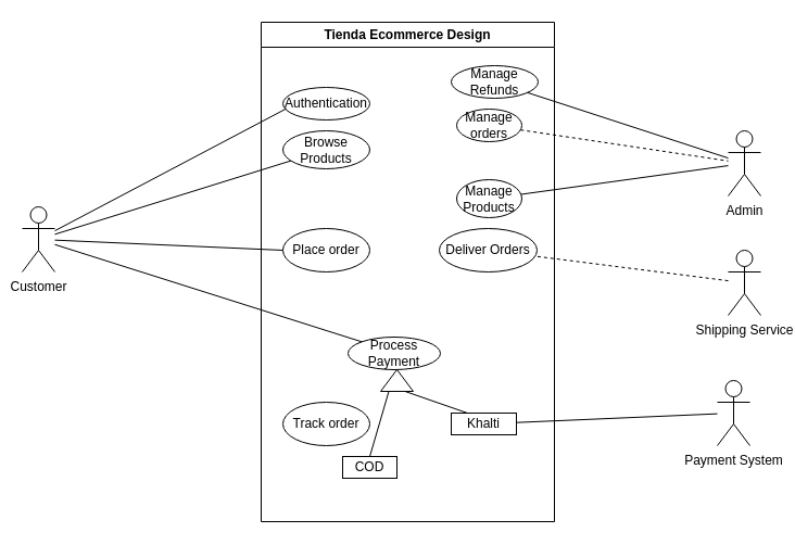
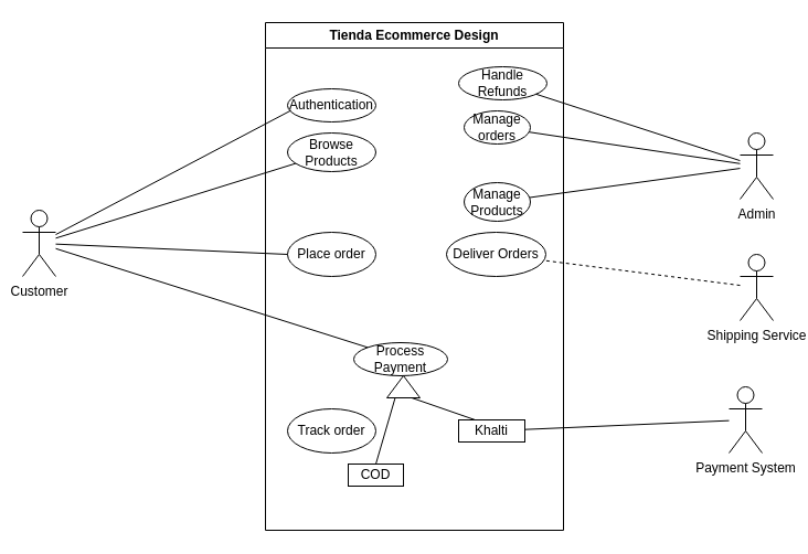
- <mxCell id="11" value="Manage Refunds" style="ellipse;whiteSpace=wrap;html=1;" vertex="1" parent="2"><mxGeometry x="175" y="40" width="80" height="30" as="geometry" /></mxCell>
+ <mxCell id="11" value="Handle Refunds" style="ellipse;whiteSpace=wrap;html=1;" vertex="1" parent="2"><mxGeometry x="175" y="40" width="80" height="30" as="geometry" /></mxCell>
- <mxCell id="21" value="" style="endArrow=none;html=1;rounded=0;dashed=1;" edge="1" parent="1" source="6" target="19"><mxGeometry width="50" height="50" relative="1" as="geometry"><mxPoint x="460.001" y="124.696" as="sourcePoint" /><mxPoint x="653.97" y="206.8" as="targetPoint" /></mxGeometry></mxCell>
+ <mxCell id="21" value="" style="endArrow=none;html=1;rounded=0;" edge="1" parent="1" source="6" target="19"><mxGeometry width="50" height="50" relative="1" as="geometry"><mxPoint x="460.001" y="124.696" as="sourcePoint" /><mxPoint x="653.97" y="206.8" as="targetPoint" /></mxGeometry></mxCell>
